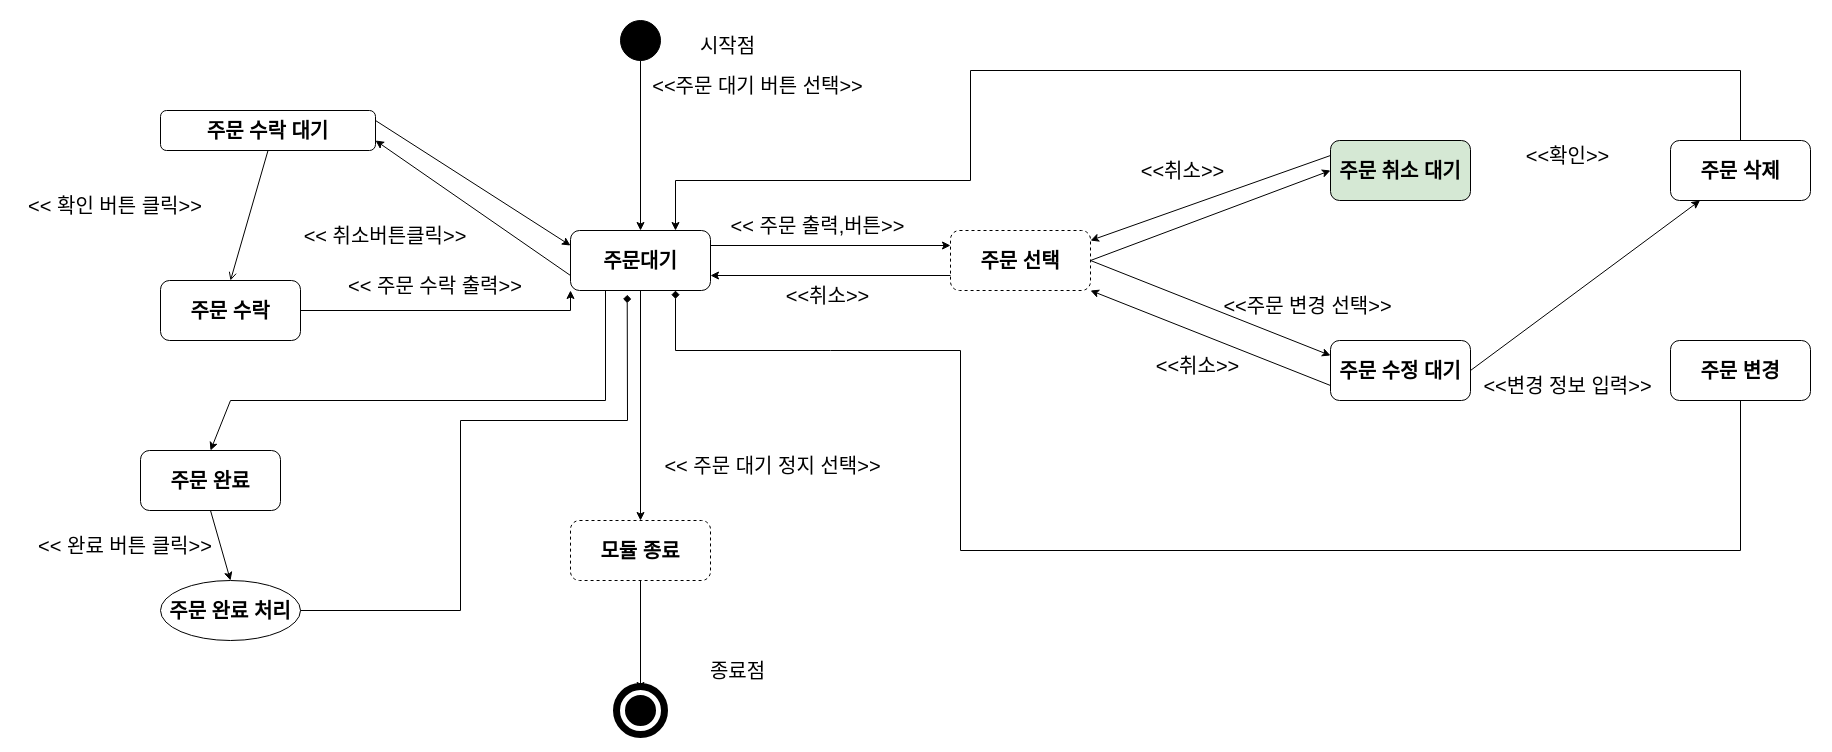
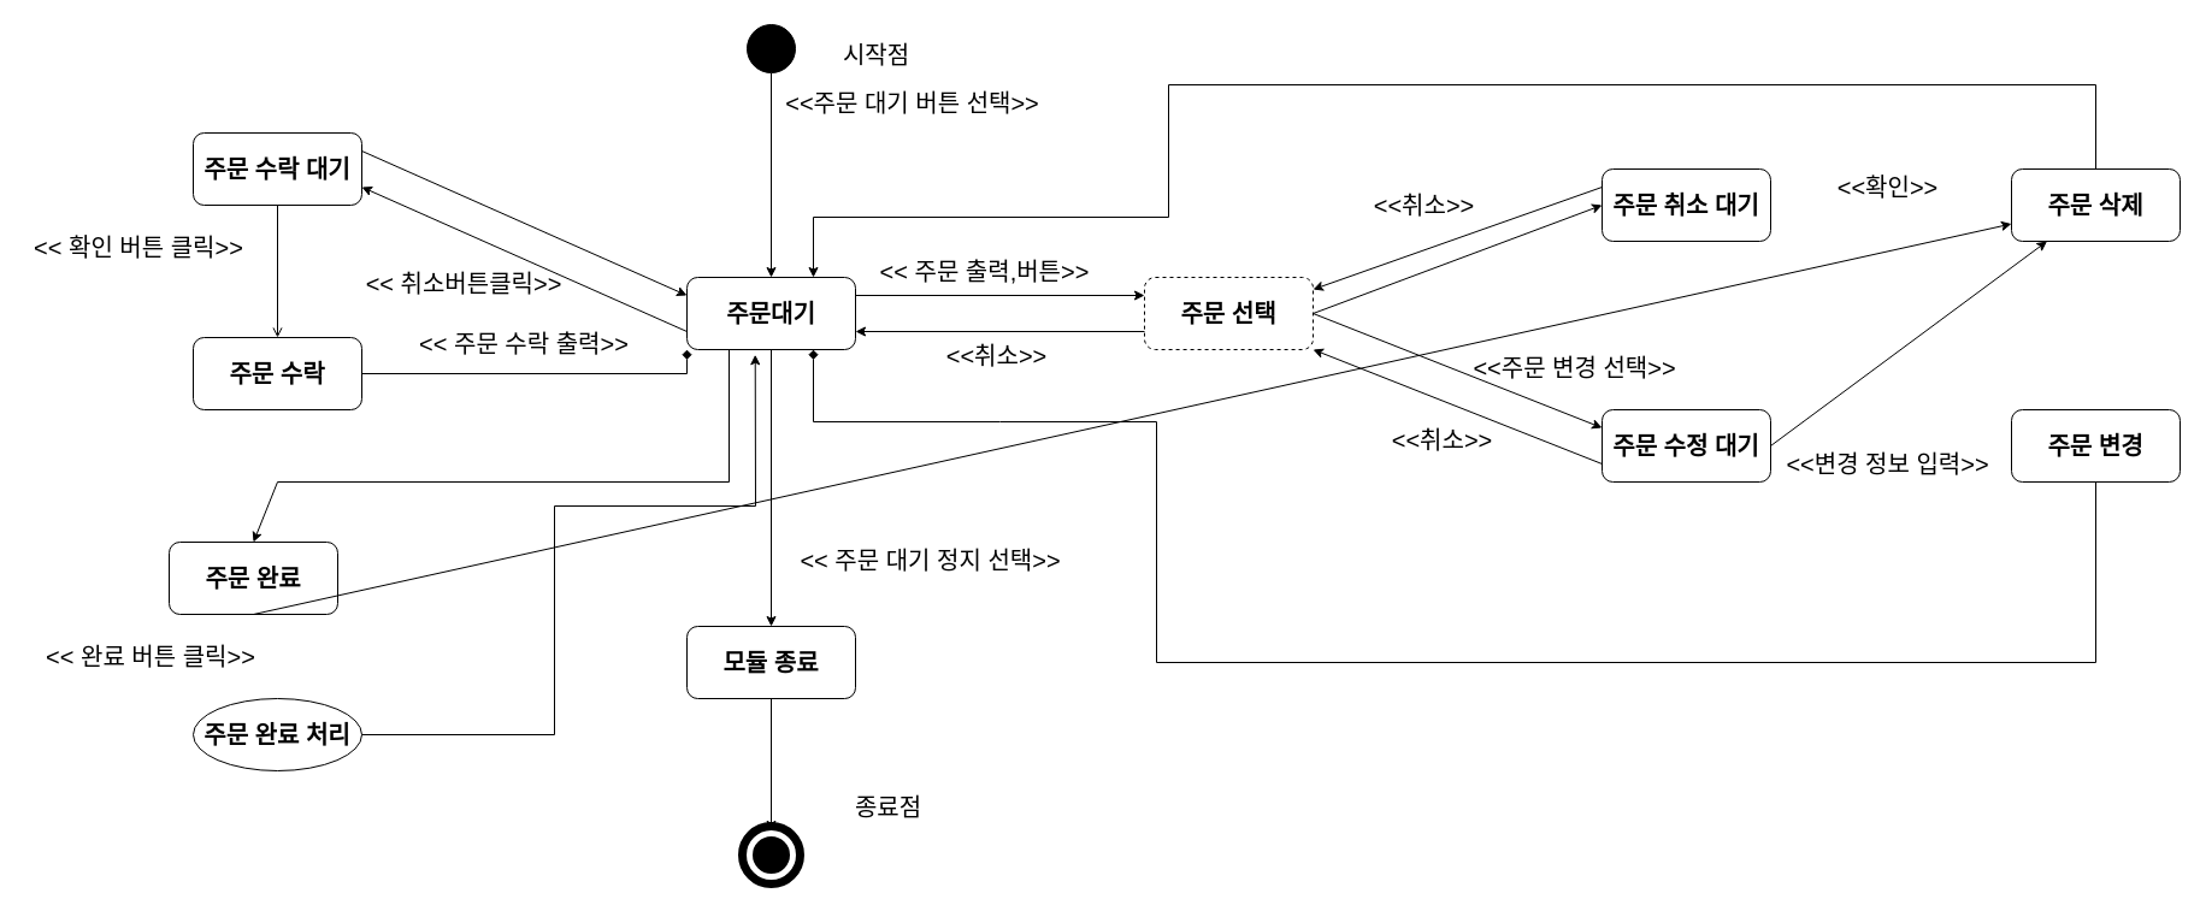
- <mxCell id="8" value="&lt;font style=&quot;font-size: 20px;&quot;&gt;&lt;b&gt;주문 수락 대기&lt;/b&gt;&lt;/font&gt;" style="rounded=1;whiteSpace=wrap;html=1;" vertex="1" parent="1"><mxGeometry x="160" y="110" width="215" height="40" as="geometry" /></mxCell>
+ <mxCell id="8" value="&lt;font style=&quot;font-size: 20px;&quot;&gt;&lt;b&gt;주문 수락 대기&lt;/b&gt;&lt;/font&gt;" style="rounded=1;whiteSpace=wrap;html=1;" vertex="1" parent="1"><mxGeometry x="160" y="110" width="140" height="60" as="geometry" /></mxCell>
- <mxCell id="4" value="&lt;font style=&quot;font-size: 20px;&quot;&gt;&lt;b&gt;주문 취소 대기&lt;br&gt;&lt;/b&gt;&lt;/font&gt;" style="rounded=1;whiteSpace=wrap;html=1;fillColor=#d5e8d4;" vertex="1" parent="1"><mxGeometry x="1330" y="140" width="140" height="60" as="geometry" /></mxCell>
+ <mxCell id="4" value="&lt;font style=&quot;font-size: 20px;&quot;&gt;&lt;b&gt;주문 취소 대기&lt;br&gt;&lt;/b&gt;&lt;/font&gt;" style="rounded=1;whiteSpace=wrap;html=1;" vertex="1" parent="1"><mxGeometry x="1330" y="140" width="140" height="60" as="geometry" /></mxCell>
- <mxCell id="30" value="" style="endArrow=classic;html=1;rounded=0;fontSize=20;exitX=1;exitY=0.5;exitDx=0;exitDy=0;entryX=0;entryY=1;entryDx=0;entryDy=0;" edge="1" parent="1" source="9" target="2"><mxGeometry width="50" height="50" relative="1" as="geometry"><mxPoint x="830" y="450" as="sourcePoint" /><mxPoint x="880" y="400" as="targetPoint" /><Array as="points"><mxPoint x="570" y="310" /></Array></mxGeometry></mxCell>
+ <mxCell id="30" value="" style="endArrow=diamond;html=1;rounded=0;fontSize=20;exitX=1;exitY=0.5;exitDx=0;exitDy=0;entryX=0;entryY=1;entryDx=0;entryDy=0;" edge="1" parent="1" source="9" target="2"><mxGeometry width="50" height="50" relative="1" as="geometry"><mxPoint x="830" y="450" as="sourcePoint" /><mxPoint x="880" y="400" as="targetPoint" /><Array as="points"><mxPoint x="570" y="310" /></Array></mxGeometry></mxCell>
- <mxCell id="33" value="" style="endArrow=diamond;html=1;rounded=0;fontSize=20;exitX=1;exitY=0.5;exitDx=0;exitDy=0;entryX=0.405;entryY=1.071;entryDx=0;entryDy=0;entryPerimeter=0;" edge="1" parent="1" source="11" target="2"><mxGeometry width="50" height="50" relative="1" as="geometry"><mxPoint x="830" y="450" as="sourcePoint" /><mxPoint x="880" y="400" as="targetPoint" /><Array as="points"><mxPoint x="460" y="610" /><mxPoint x="460" y="420" /><mxPoint x="627" y="420" /></Array></mxGeometry></mxCell>
+ <mxCell id="33" value="" style="endArrow=classic;html=1;rounded=0;fontSize=20;exitX=1;exitY=0.5;exitDx=0;exitDy=0;entryX=0.405;entryY=1.071;entryDx=0;entryDy=0;entryPerimeter=0;" edge="1" parent="1" source="11" target="2"><mxGeometry width="50" height="50" relative="1" as="geometry"><mxPoint x="830" y="450" as="sourcePoint" /><mxPoint x="880" y="400" as="targetPoint" /><Array as="points"><mxPoint x="460" y="610" /><mxPoint x="460" y="420" /><mxPoint x="627" y="420" /></Array></mxGeometry></mxCell>
- <mxCell id="32" value="" style="endArrow=classic;html=1;rounded=0;fontSize=20;exitX=0.5;exitY=1;exitDx=0;exitDy=0;entryX=0.5;entryY=0;entryDx=0;entryDy=0;" edge="1" parent="1" source="10" target="11"><mxGeometry width="50" height="50" relative="1" as="geometry"><mxPoint x="750" y="450" as="sourcePoint" /><mxPoint x="800" y="400" as="targetPoint" /></mxGeometry></mxCell>
+ <mxCell id="32" value="" style="endArrow=classic;html=1;rounded=0;fontSize=20;exitX=0.5;exitY=1;exitDx=0;exitDy=0;" edge="1" parent="1" source="10" target="6"><mxGeometry width="50" height="50" relative="1" as="geometry"><mxPoint x="750" y="450" as="sourcePoint" /><mxPoint x="800" y="400" as="targetPoint" /></mxGeometry></mxCell>
- <mxCell id="12" value="&lt;font style=&quot;font-size: 20px;&quot;&gt;&lt;b&gt;모듈 종료&lt;/b&gt;&lt;/font&gt;" style="rounded=1;whiteSpace=wrap;html=1;dashed=1;" vertex="1" parent="1"><mxGeometry x="570" y="520" width="140" height="60" as="geometry" /></mxCell>
+ <mxCell id="12" value="&lt;font style=&quot;font-size: 20px;&quot;&gt;&lt;b&gt;모듈 종료&lt;/b&gt;&lt;/font&gt;" style="rounded=1;whiteSpace=wrap;html=1;" vertex="1" parent="1"><mxGeometry x="570" y="520" width="140" height="60" as="geometry" /></mxCell>
